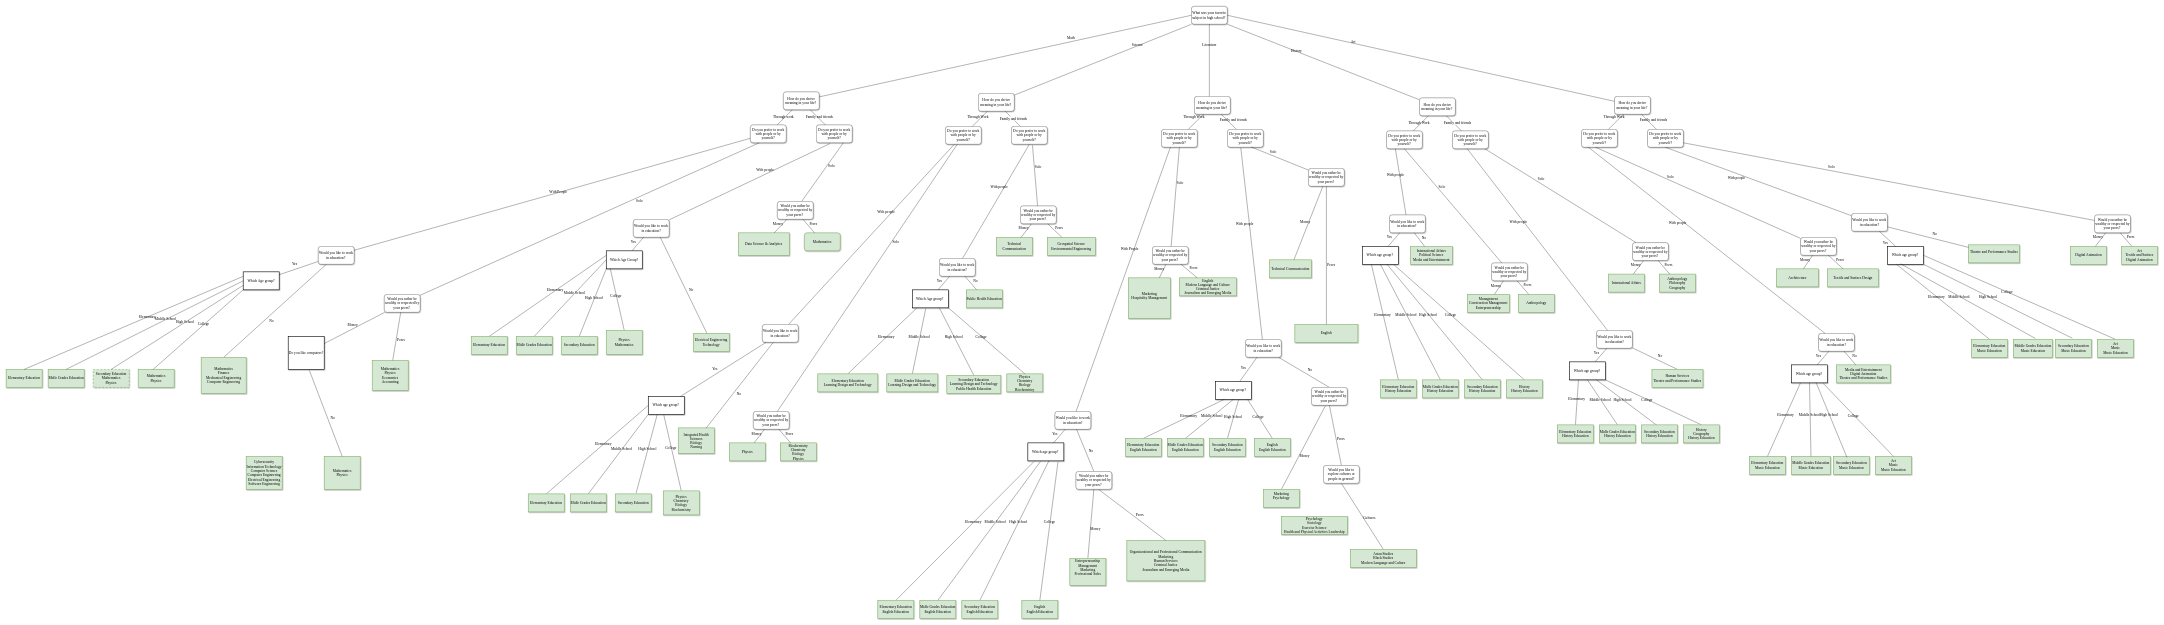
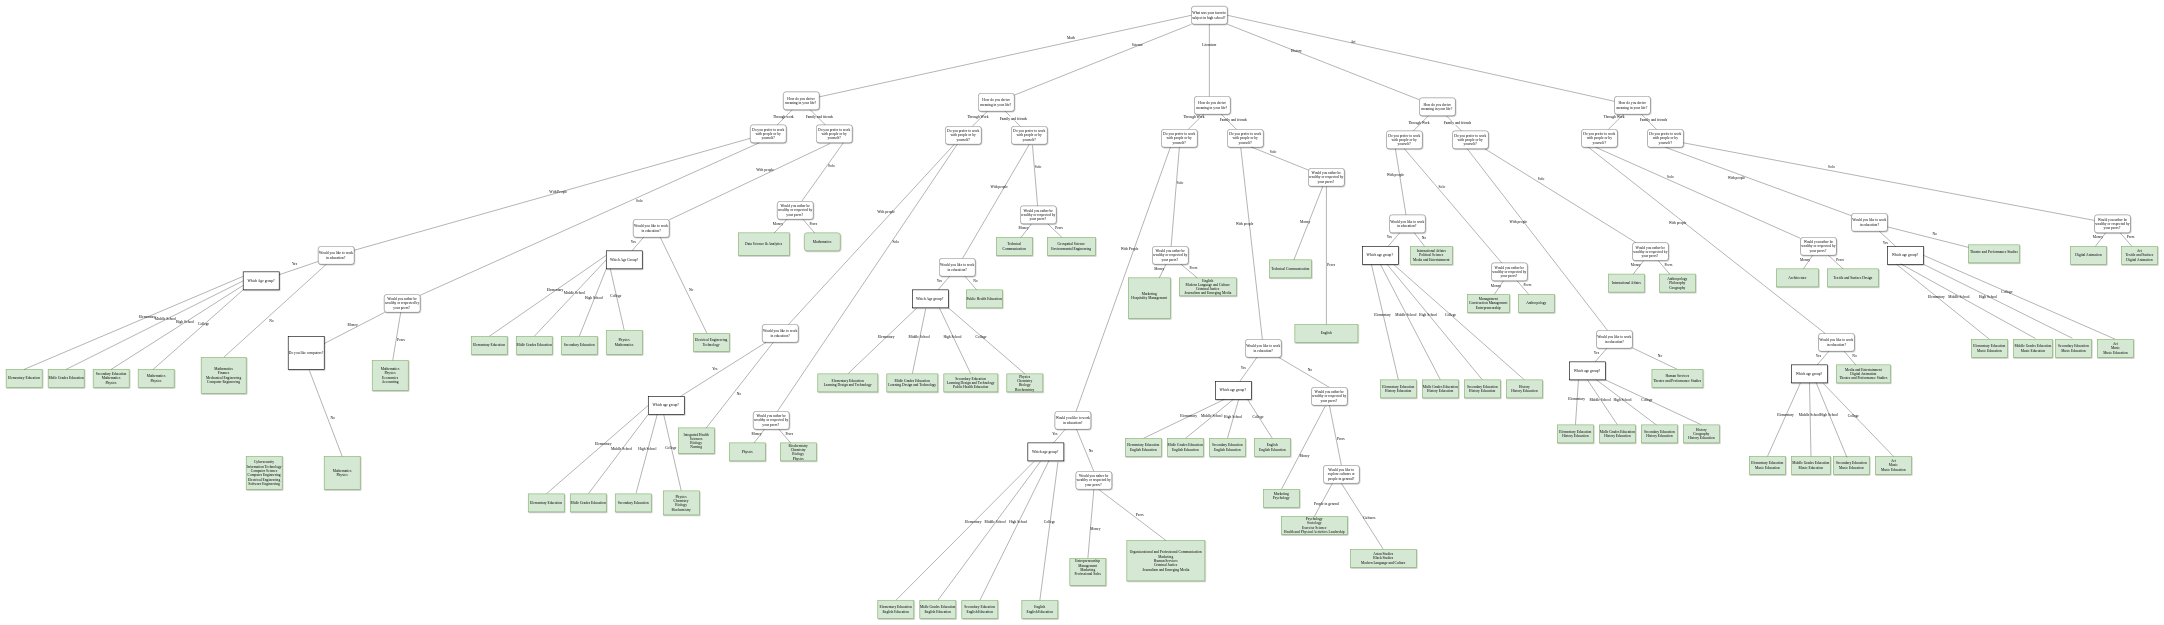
- <mxCell id="151" value="Secondary Education&lt;br&gt;Mathematics&lt;br&gt;Physics" style="whiteSpace=wrap;html=1;rounded=0;shadow=1;labelBackgroundColor=none;strokeWidth=2;fontFamily=Verdana;fontSize=12;align=center;fillColor=#d5e8d4;strokeColor=#82b366;dashed=1;" parent="1" vertex="1"><mxGeometry x="310" y="1230" width="120" height="60" as="geometry" /></mxCell>
+ <mxCell id="151" value="Secondary Education&lt;br&gt;Mathematics&lt;br&gt;Physics" style="whiteSpace=wrap;html=1;rounded=0;shadow=1;labelBackgroundColor=none;strokeWidth=2;fontFamily=Verdana;fontSize=12;align=center;fillColor=#d5e8d4;strokeColor=#82b366;" parent="1" vertex="1"><mxGeometry x="310" y="1230" width="120" height="60" as="geometry" /></mxCell>
- <mxCell id="213" value="Secondary Education&lt;br&gt;Learning Design and Technology&lt;br&gt;Public Health Education" style="whiteSpace=wrap;html=1;rounded=0;shadow=1;labelBackgroundColor=none;strokeWidth=2;fontFamily=Verdana;fontSize=12;align=center;fillColor=#d5e8d4;strokeColor=#82b366;" parent="1" vertex="1"><mxGeometry x="3155" y="1250" width="180" height="60" as="geometry" /></mxCell>
+ <mxCell id="213" value="Secondary Education&lt;br&gt;Learning Design and Technology&lt;br&gt;Public Health Education" style="whiteSpace=wrap;html=1;rounded=0;shadow=1;labelBackgroundColor=none;strokeWidth=2;fontFamily=Verdana;fontSize=12;align=center;fillColor=#d5e8d4;strokeColor=#82b366;" parent="1" vertex="1"><mxGeometry x="3145" y="1245" width="180" height="60" as="geometry" /></mxCell>
+ <mxCell id="234" value="People in general" style="rounded=0;html=1;labelBackgroundColor=none;startArrow=none;startFill=0;startSize=5;endArrow=none;endFill=0;endSize=5;jettySize=auto;orthogonalLoop=1;strokeWidth=1;fontFamily=Verdana;fontSize=12;exitX=0.25;exitY=1;exitDx=0;exitDy=0;entryX=0.5;entryY=0;entryDx=0;entryDy=0;" parent="1" source="232" target="233" edge="1"><mxGeometry x="0.137" y="16" relative="1" as="geometry"><mxPoint as="offset" /><mxPoint x="4546" y="680" as="sourcePoint" /><mxPoint x="4380" y="2038" as="targetPoint" /></mxGeometry></mxCell>
